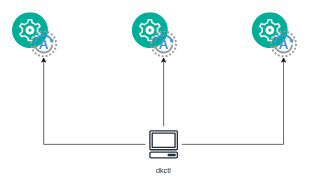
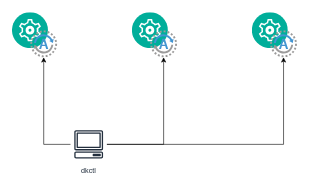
- <mxCell id="11" value="dkctl" style="sketch=0;outlineConnect=0;fontColor=#232F3E;gradientColor=none;strokeColor=#232F3E;fillColor=#ffffff;dashed=0;verticalLabelPosition=bottom;verticalAlign=top;align=center;html=1;fontSize=12;fontStyle=0;aspect=fixed;shape=mxgraph.aws4.resourceIcon;resIcon=mxgraph.aws4.client;" vertex="1" parent="1"><mxGeometry x="242.4" y="210" width="60" height="60" as="geometry" /></mxCell>
+ <mxCell id="11" value="dkctl" style="sketch=0;outlineConnect=0;fontColor=#232F3E;gradientColor=none;strokeColor=#232F3E;fillColor=#ffffff;dashed=0;verticalLabelPosition=bottom;verticalAlign=top;align=center;html=1;fontSize=12;fontStyle=0;aspect=fixed;shape=mxgraph.aws4.resourceIcon;resIcon=mxgraph.aws4.client;" vertex="1" parent="1"><mxGeometry x="117.4" y="210" width="60" height="60" as="geometry" /></mxCell>
